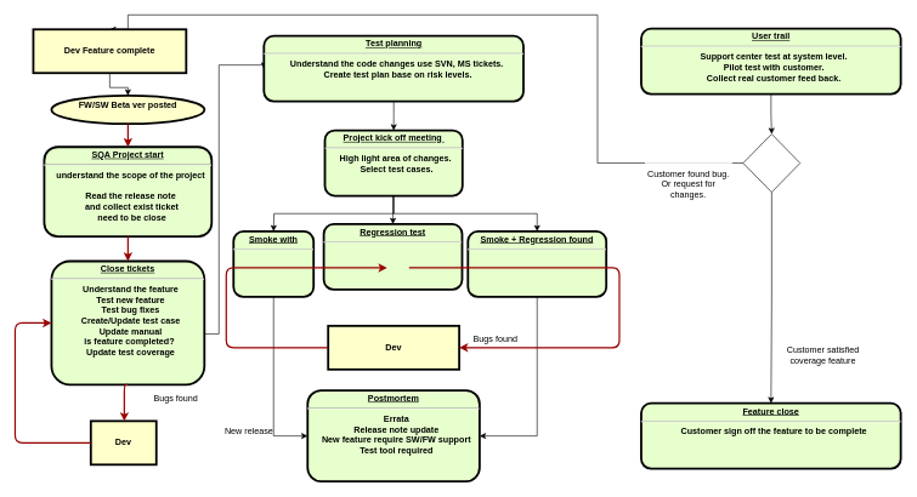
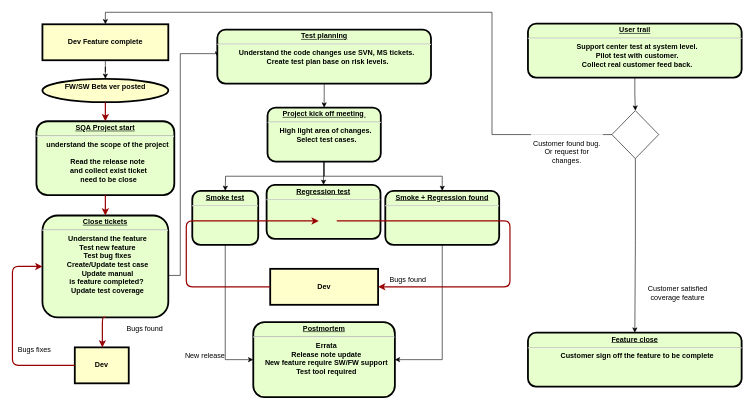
- <mxCell id="39" value="Dev Feature complete" style="whiteSpace=wrap;align=center;verticalAlign=middle;fontStyle=1;strokeWidth=3;fillColor=#FFFFCC" vertex="1" parent="1"><mxGeometry x="45" y="40" width="210" height="60" as="geometry" /></mxCell>
+ <mxCell id="39" value="Dev Feature complete" style="whiteSpace=wrap;align=center;verticalAlign=middle;fontStyle=1;strokeWidth=3;fillColor=#FFFFCC" vertex="1" parent="1"><mxGeometry x="70" y="40" width="210" height="60" as="geometry" /></mxCell>
- <mxCell id="21" value="&lt;p style=&quot;margin: 0px; margin-top: 4px; text-align: center; text-decoration: underline;&quot;&gt;&lt;strong&gt;&lt;strong&gt;Smoke with&lt;/strong&gt;&lt;br&gt;&lt;/strong&gt;&lt;/p&gt;&lt;hr&gt;&lt;p style=&quot;margin: 0px; margin-left: 8px;&quot;&gt;&lt;br&gt;&lt;/p&gt;" style="verticalAlign=middle;align=center;overflow=fill;fontSize=12;fontFamily=Helvetica;html=1;rounded=1;fontStyle=1;strokeWidth=3;fillColor=#E6FFCC" vertex="1" parent="1"><mxGeometry x="320" y="318" width="110" height="90" as="geometry" /></mxCell>
+ <mxCell id="21" value="&lt;p style=&quot;margin: 0px; margin-top: 4px; text-align: center; text-decoration: underline;&quot;&gt;&lt;strong&gt;&lt;strong&gt;Smoke test&lt;/strong&gt;&lt;br&gt;&lt;/strong&gt;&lt;/p&gt;&lt;hr&gt;&lt;p style=&quot;margin: 0px; margin-left: 8px;&quot;&gt;&lt;br&gt;&lt;/p&gt;" style="verticalAlign=middle;align=center;overflow=fill;fontSize=12;fontFamily=Helvetica;html=1;rounded=1;fontStyle=1;strokeWidth=3;fillColor=#E6FFCC" vertex="1" parent="1"><mxGeometry x="320" y="318" width="110" height="90" as="geometry" /></mxCell>
+ <mxCell id="19" value="Bugs fixes" style="text;spacingTop=-5;align=center" vertex="1" parent="1"><mxGeometry x="30" y="574.5" width="54" height="50" as="geometry" /></mxCell>
